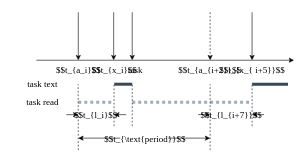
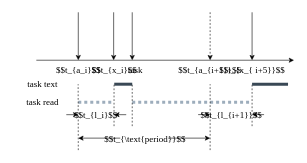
- <mxCell id="19" value="&lt;font style=&quot;font-size: 15px;&quot; face=&quot;Times New Roman&quot;&gt;$$t_{a_{i+2}}$$&lt;/font&gt;" style="text;html=1;align=center;verticalAlign=middle;resizable=0;points=[];autosize=1;strokeColor=none;fillColor=none;" parent="1" vertex="1"><mxGeometry x="284" y="100" width="130" height="30" as="geometry" /></mxCell>
+ <mxCell id="19" value="&lt;font style=&quot;font-size: 15px;&quot; face=&quot;Times New Roman&quot;&gt;$$t_{a_{i+1}}$$&lt;/font&gt;" style="text;html=1;align=center;verticalAlign=middle;resizable=0;points=[];autosize=1;strokeColor=none;fillColor=none;" parent="1" vertex="1"><mxGeometry x="284" y="100" width="130" height="30" as="geometry" /></mxCell>
- <mxCell id="15" value="$$t_{l_{i+7}}$$" style="text;html=1;align=center;verticalAlign=middle;resizable=0;points=[];autosize=1;strokeColor=none;fillColor=none;fontSize=15;fontFamily=Times New Roman;" parent="1" vertex="1"><mxGeometry x="320" y="176" width="130" height="30" as="geometry" /></mxCell>
+ <mxCell id="15" value="$$t_{l_{i+1}}$$" style="text;html=1;align=center;verticalAlign=middle;resizable=0;points=[];autosize=1;strokeColor=none;fillColor=none;fontSize=15;fontFamily=Times New Roman;" parent="1" vertex="1"><mxGeometry x="320" y="176" width="130" height="30" as="geometry" /></mxCell>
